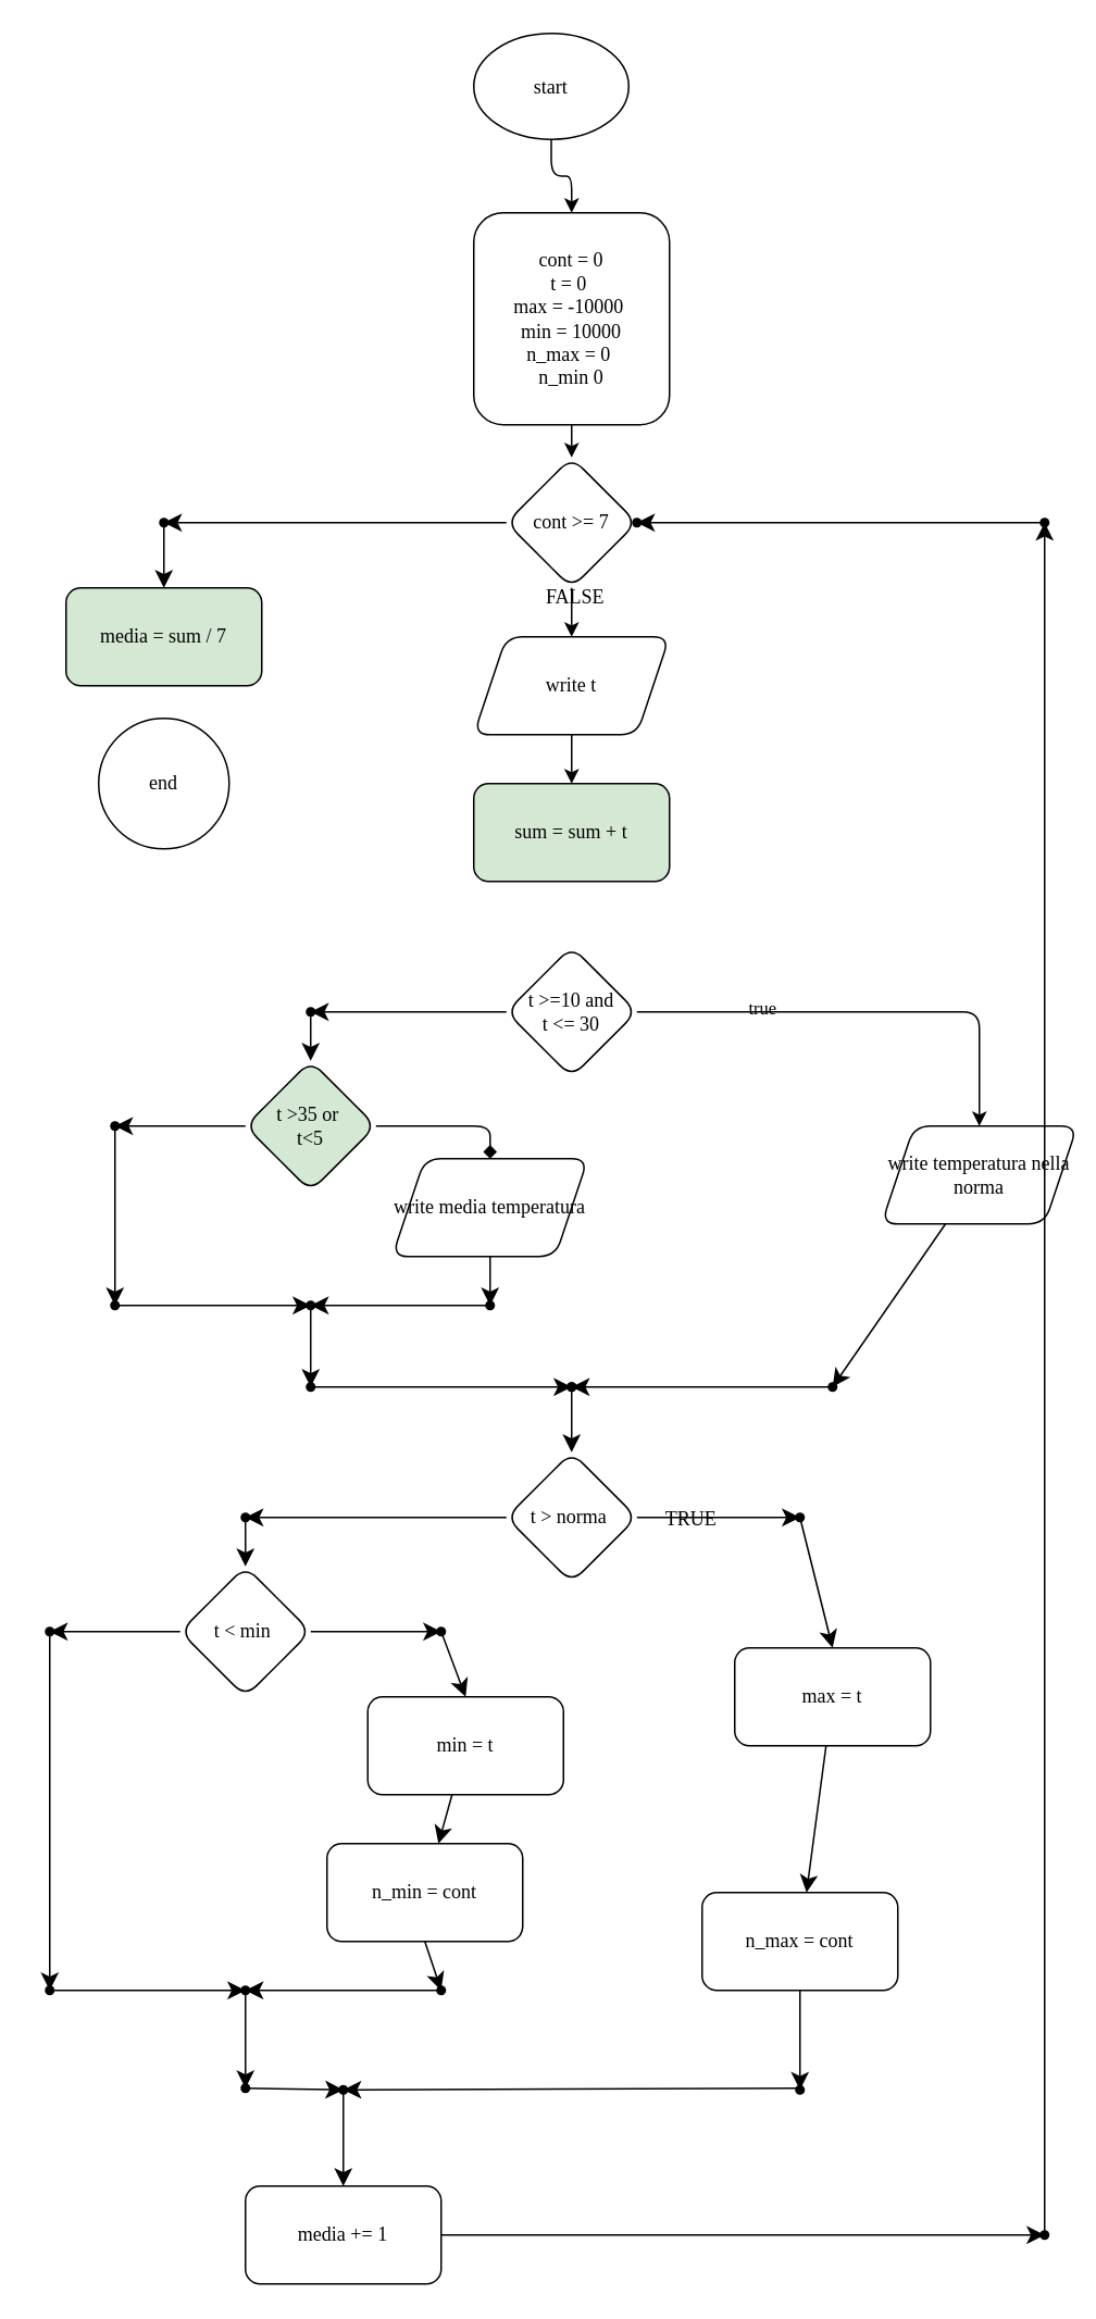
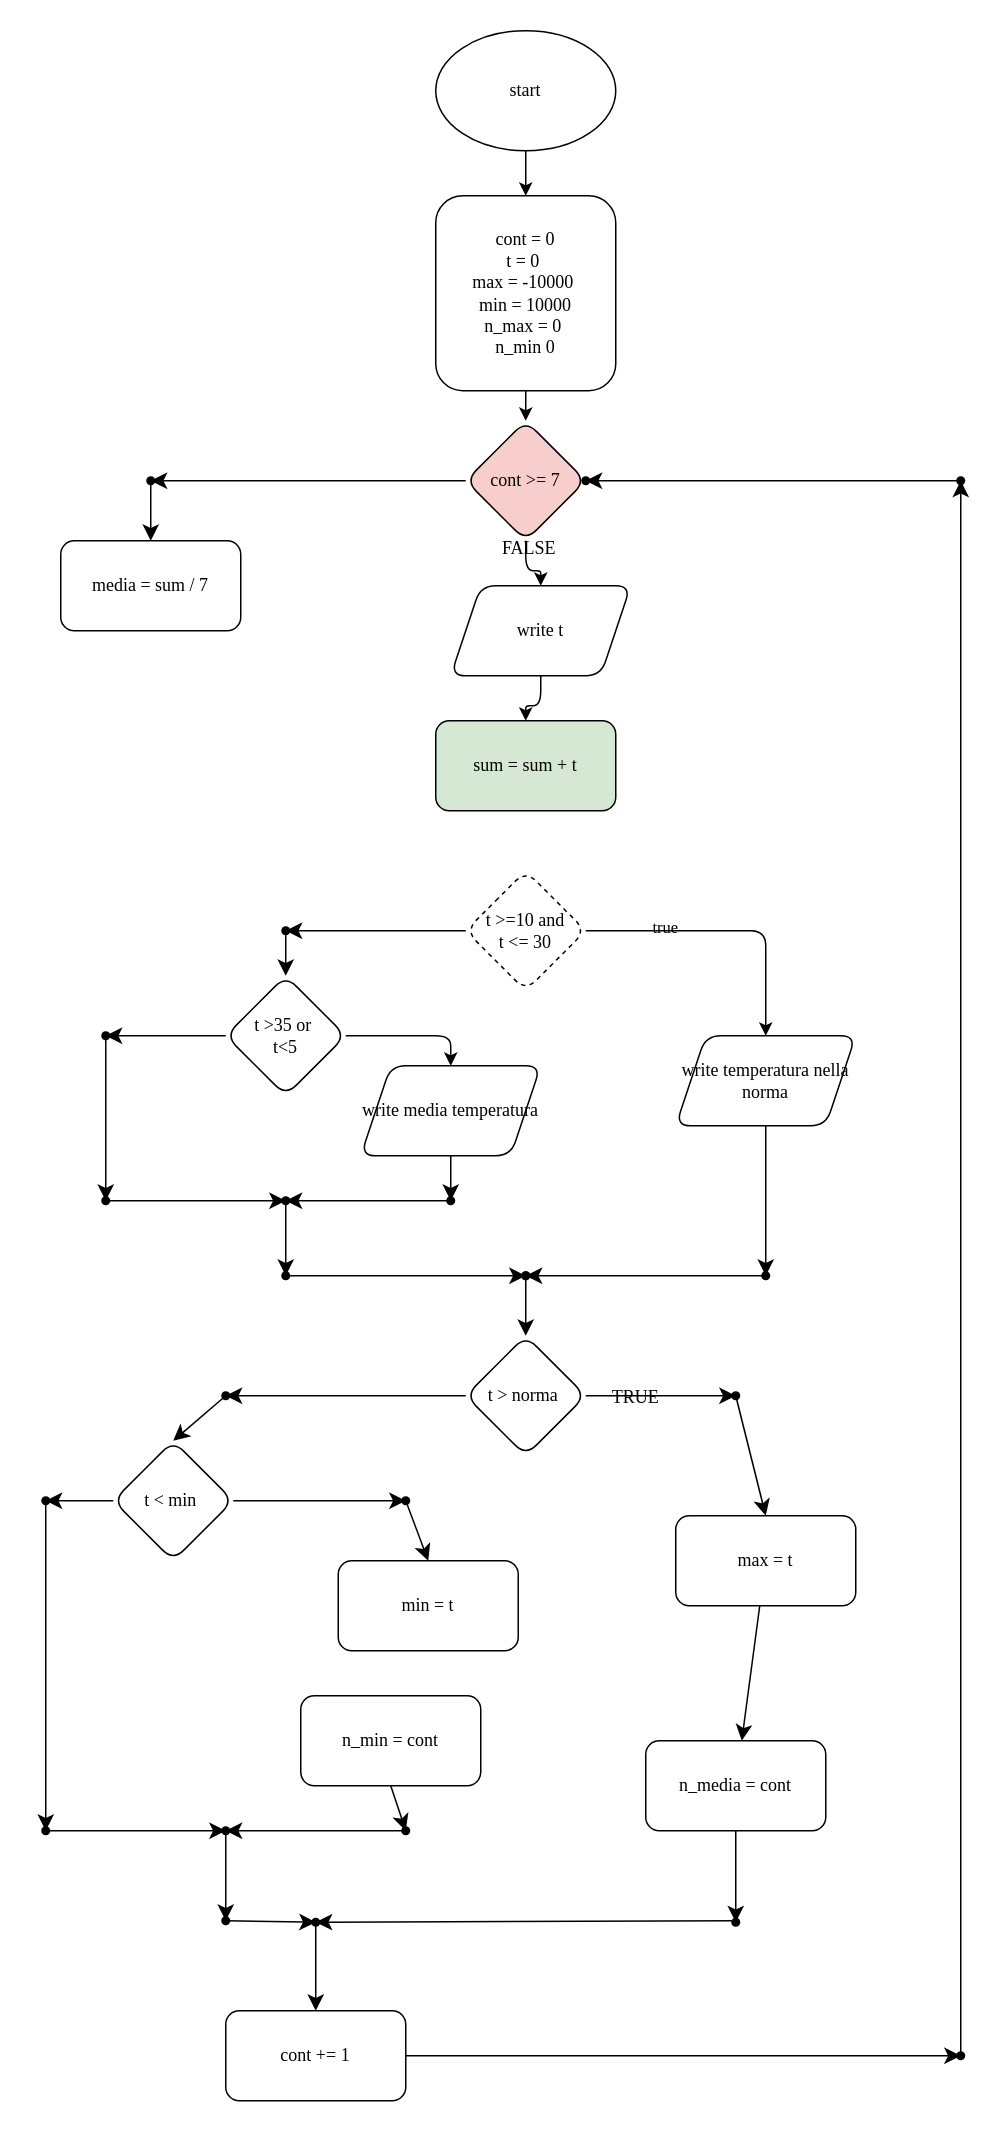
- <mxCell id="3" value="start" style="ellipse;whiteSpace=wrap;html=1;labelBackgroundColor=none;rounded=1;fontFamily=Comic Sans MS;" parent="1" vertex="1"><mxGeometry x="290" y="20" width="95" height="65" as="geometry" /></mxCell>
+ <mxCell id="3" value="start" style="ellipse;whiteSpace=wrap;html=1;labelBackgroundColor=none;rounded=1;fontFamily=Comic Sans MS;" parent="1" vertex="1"><mxGeometry x="290" y="20" width="120" height="80" as="geometry" /></mxCell>
- <mxCell id="9" value="cont &amp;gt;= 7" style="rhombus;whiteSpace=wrap;html=1;labelBackgroundColor=none;rounded=1;fontFamily=Comic Sans MS;" parent="1" vertex="1"><mxGeometry x="310" y="280" width="80" height="80" as="geometry" /></mxCell>
+ <mxCell id="9" value="cont &amp;gt;= 7" style="rhombus;whiteSpace=wrap;html=1;labelBackgroundColor=none;rounded=1;fontFamily=Comic Sans MS;fillColor=#f8cecc;" parent="1" vertex="1"><mxGeometry x="310" y="280" width="80" height="80" as="geometry" /></mxCell>
- <mxCell id="86" value="media = sum / 7" style="rounded=1;whiteSpace=wrap;html=1;labelBackgroundColor=none;fontFamily=Comic Sans MS;fillColor=#d5e8d4;" vertex="1" parent="1"><mxGeometry x="40" y="360" width="120" height="60" as="geometry" /></mxCell>
+ <mxCell id="86" value="media = sum / 7" style="rounded=1;whiteSpace=wrap;html=1;labelBackgroundColor=none;fontFamily=Comic Sans MS;" vertex="1" parent="1"><mxGeometry x="40" y="360" width="120" height="60" as="geometry" /></mxCell>
- <mxCell id="11" value="write t" style="shape=parallelogram;perimeter=parallelogramPerimeter;whiteSpace=wrap;html=1;fixedSize=1;labelBackgroundColor=none;rounded=1;fontFamily=Comic Sans MS;" parent="1" vertex="1"><mxGeometry x="290" y="390" width="120" height="60" as="geometry" /></mxCell>
+ <mxCell id="11" value="write t" style="shape=parallelogram;perimeter=parallelogramPerimeter;whiteSpace=wrap;html=1;fixedSize=1;labelBackgroundColor=none;rounded=1;fontFamily=Comic Sans MS;" parent="1" vertex="1"><mxGeometry x="300" y="390" width="120" height="60" as="geometry" /></mxCell>
- <mxCell id="55" value="end" style="ellipse;whiteSpace=wrap;html=1;labelBackgroundColor=none;rounded=1;fontFamily=Comic Sans MS;" vertex="1" parent="1"><mxGeometry x="60" y="440" width="80" height="80" as="geometry" /></mxCell>
- <mxCell id="16" value="t &amp;gt;=10 and&lt;div&gt;t &amp;lt;= 30&lt;/div&gt;" style="rhombus;whiteSpace=wrap;html=1;labelBackgroundColor=none;rounded=1;fontFamily=Comic Sans MS;" parent="1" vertex="1"><mxGeometry x="310" y="580" width="80" height="80" as="geometry" /></mxCell>
+ <mxCell id="16" value="t &amp;gt;=10 and&lt;div&gt;t &amp;lt;= 30&lt;/div&gt;" style="rhombus;whiteSpace=wrap;html=1;labelBackgroundColor=none;rounded=1;fontFamily=Comic Sans MS;dashed=1;" parent="1" vertex="1"><mxGeometry x="310" y="580" width="80" height="80" as="geometry" /></mxCell>
- <mxCell id="21" value="t &amp;gt;35 or&amp;nbsp;&lt;div&gt;t&amp;lt;5&lt;/div&gt;" style="rhombus;whiteSpace=wrap;html=1;labelBackgroundColor=none;rounded=1;fontFamily=Comic Sans MS;fillColor=#d5e8d4;" parent="1" vertex="1"><mxGeometry x="150" y="650" width="80" height="80" as="geometry" /></mxCell>
+ <mxCell id="21" value="t &amp;gt;35 or&amp;nbsp;&lt;div&gt;t&amp;lt;5&lt;/div&gt;" style="rhombus;whiteSpace=wrap;html=1;labelBackgroundColor=none;rounded=1;fontFamily=Comic Sans MS;" parent="1" vertex="1"><mxGeometry x="150" y="650" width="80" height="80" as="geometry" /></mxCell>
- <mxCell id="19" value="" style="edgeStyle=orthogonalEdgeStyle;rounded=1;orthogonalLoop=1;jettySize=auto;html=1;labelBackgroundColor=none;fontColor=default;fontFamily=Comic Sans MS;endArrow=diamond;" parent="1" source="21" target="23" edge="1"><mxGeometry relative="1" as="geometry"><Array as="points"><mxPoint x="300" y="690" /></Array></mxGeometry></mxCell>
+ <mxCell id="19" value="" style="edgeStyle=orthogonalEdgeStyle;rounded=1;orthogonalLoop=1;jettySize=auto;html=1;labelBackgroundColor=none;fontColor=default;fontFamily=Comic Sans MS;" parent="1" source="21" target="23" edge="1"><mxGeometry relative="1" as="geometry"><Array as="points"><mxPoint x="300" y="690" /></Array></mxGeometry></mxCell>
- <mxCell id="18" value="write temperatura nella norma" style="shape=parallelogram;perimeter=parallelogramPerimeter;whiteSpace=wrap;html=1;fixedSize=1;labelBackgroundColor=none;rounded=1;fontFamily=Comic Sans MS;" parent="1" vertex="1"><mxGeometry x="540" y="690" width="120" height="60" as="geometry" /></mxCell>
+ <mxCell id="18" value="write temperatura nella norma" style="shape=parallelogram;perimeter=parallelogramPerimeter;whiteSpace=wrap;html=1;fixedSize=1;labelBackgroundColor=none;rounded=1;fontFamily=Comic Sans MS;" parent="1" vertex="1"><mxGeometry x="450" y="690" width="120" height="60" as="geometry" /></mxCell>
- <mxCell id="32" value="t &amp;lt; min&amp;nbsp;" style="rhombus;whiteSpace=wrap;html=1;rounded=1;labelBackgroundColor=none;fontFamily=Comic Sans MS;" vertex="1" parent="1"><mxGeometry x="110" y="960" width="80" height="80" as="geometry" /></mxCell>
+ <mxCell id="32" value="t &amp;lt; min&amp;nbsp;" style="rhombus;whiteSpace=wrap;html=1;rounded=1;labelBackgroundColor=none;fontFamily=Comic Sans MS;" vertex="1" parent="1"><mxGeometry x="75" y="960" width="80" height="80" as="geometry" /></mxCell>
- <mxCell id="33" value="" style="edgeStyle=none;curved=1;rounded=1;orthogonalLoop=1;jettySize=auto;html=1;fontSize=12;startSize=8;endSize=8;labelBackgroundColor=none;fontColor=default;fontFamily=Comic Sans MS;" edge="1" parent="1" source="34" target="35"><mxGeometry relative="1" as="geometry" /></mxCell>
- <mxCell id="29" value="n_max = cont" style="whiteSpace=wrap;html=1;rounded=1;labelBackgroundColor=none;fontFamily=Comic Sans MS;" vertex="1" parent="1"><mxGeometry x="430" y="1160" width="120" height="60" as="geometry" /></mxCell>
+ <mxCell id="29" value="n_media = cont" style="whiteSpace=wrap;html=1;rounded=1;labelBackgroundColor=none;fontFamily=Comic Sans MS;" vertex="1" parent="1"><mxGeometry x="430" y="1160" width="120" height="60" as="geometry" /></mxCell>
- <mxCell id="49" value="media += 1" style="whiteSpace=wrap;html=1;pointerEvents=1;resizable=0;rounded=1;labelBackgroundColor=none;fontFamily=Comic Sans MS;" vertex="1" parent="1"><mxGeometry x="150" y="1340" width="120" height="60" as="geometry" /></mxCell>
+ <mxCell id="49" value="cont += 1" style="whiteSpace=wrap;html=1;pointerEvents=1;resizable=0;rounded=1;labelBackgroundColor=none;fontFamily=Comic Sans MS;" vertex="1" parent="1"><mxGeometry x="150" y="1340" width="120" height="60" as="geometry" /></mxCell>
